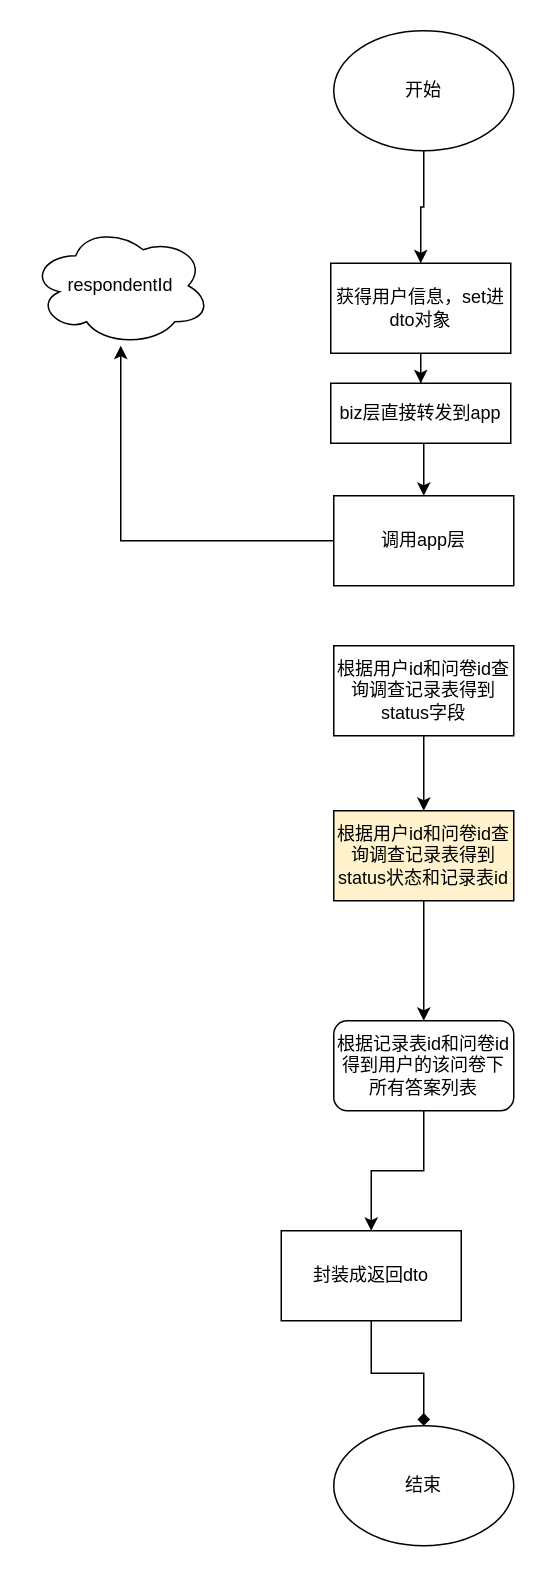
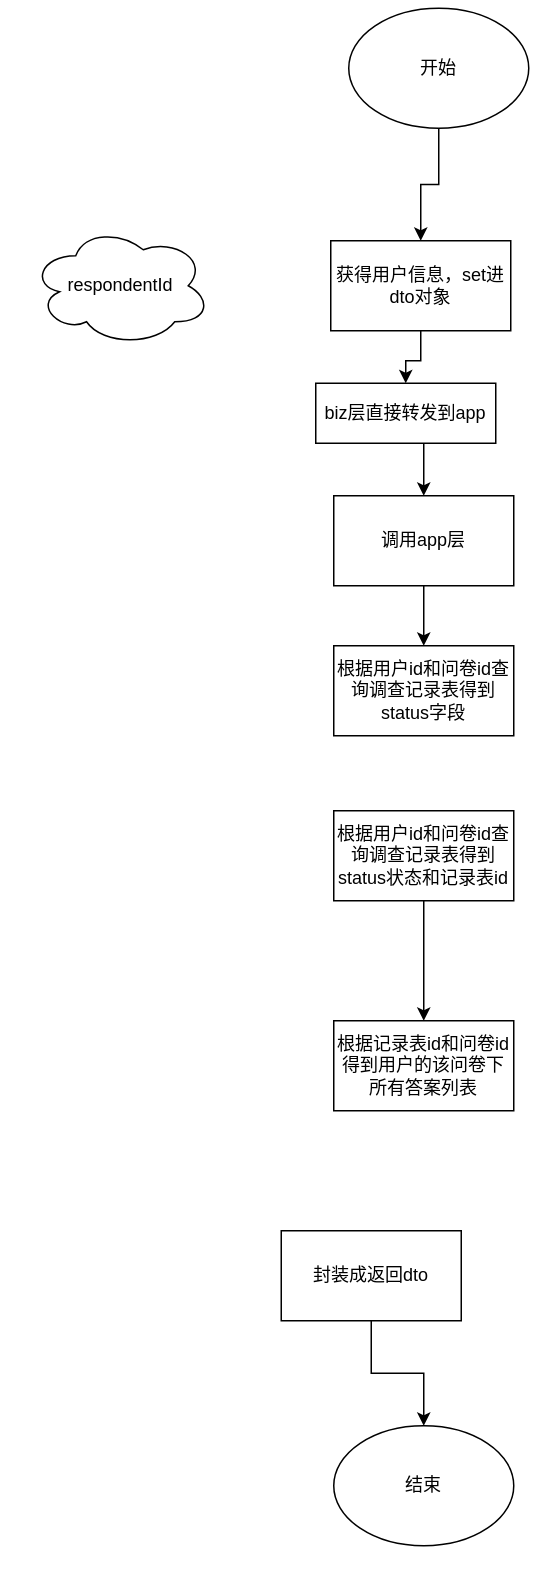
- <mxCell id="3" value="开始" style="ellipse;whiteSpace=wrap;html=1;" vertex="1" parent="1"><mxGeometry x="222" y="20" width="120" height="80" as="geometry" /></mxCell>
+ <mxCell id="3" value="开始" style="ellipse;whiteSpace=wrap;html=1;" vertex="1" parent="1"><mxGeometry x="232" y="5" width="120" height="80" as="geometry" /></mxCell>
- <mxCell id="9" value="获得用户信息，set进dto对象" style="rounded=0;whiteSpace=wrap;html=1;" vertex="1" parent="1"><mxGeometry x="220" y="175" width="120" height="60" as="geometry" /></mxCell>
+ <mxCell id="9" value="获得用户信息，set进dto对象" style="rounded=0;whiteSpace=wrap;html=1;" vertex="1" parent="1"><mxGeometry x="220" y="160" width="120" height="60" as="geometry" /></mxCell>
- <mxCell id="7" value="biz层直接转发到app" style="rounded=0;whiteSpace=wrap;html=1;" vertex="1" parent="1"><mxGeometry x="220" y="255" width="120" height="40" as="geometry" /></mxCell>
+ <mxCell id="7" value="biz层直接转发到app" style="rounded=0;whiteSpace=wrap;html=1;" vertex="1" parent="1"><mxGeometry x="210" y="255" width="120" height="40" as="geometry" /></mxCell>
- <mxCell id="4" value="" style="edgeStyle=orthogonalEdgeStyle;rounded=0;orthogonalLoop=1;jettySize=auto;html=1;" edge="1" parent="1" source="5" target="10"><mxGeometry relative="1" as="geometry" /></mxCell>
+ <mxCell id="4" value="" style="edgeStyle=orthogonalEdgeStyle;rounded=0;orthogonalLoop=1;jettySize=auto;html=1;" edge="1" parent="1" source="5" target="12"><mxGeometry relative="1" as="geometry" /></mxCell>
- <mxCell id="11" value="" style="edgeStyle=orthogonalEdgeStyle;rounded=0;orthogonalLoop=1;jettySize=auto;html=1;" edge="1" parent="1" source="12" target="14"><mxGeometry relative="1" as="geometry" /></mxCell>
- <mxCell id="14" value="根据用户id和问卷id查询调查记录表得到status状态和记录表id" style="whiteSpace=wrap;html=1;fillColor=#fff2cc;" vertex="1" parent="1"><mxGeometry x="222" y="540" width="120" height="60" as="geometry" /></mxCell>
+ <mxCell id="14" value="根据用户id和问卷id查询调查记录表得到status状态和记录表id" style="whiteSpace=wrap;html=1;" vertex="1" parent="1"><mxGeometry x="222" y="540" width="120" height="60" as="geometry" /></mxCell>
- <mxCell id="16" value="根据记录表id和问卷id得到用户的该问卷下所有答案列表" style="whiteSpace=wrap;html=1;rounded=1;" vertex="1" parent="1"><mxGeometry x="222" y="680" width="120" height="60" as="geometry" /></mxCell>
+ <mxCell id="16" value="根据记录表id和问卷id得到用户的该问卷下所有答案列表" style="whiteSpace=wrap;html=1;" vertex="1" parent="1"><mxGeometry x="222" y="680" width="120" height="60" as="geometry" /></mxCell>
- <mxCell id="15" value="" style="edgeStyle=orthogonalEdgeStyle;rounded=0;orthogonalLoop=1;jettySize=auto;html=1;" edge="1" parent="1" source="16" target="18"><mxGeometry relative="1" as="geometry" /></mxCell>
- <mxCell id="17" value="" style="edgeStyle=orthogonalEdgeStyle;rounded=0;orthogonalLoop=1;jettySize=auto;html=1;endArrow=diamond;" edge="1" parent="1" source="18" target="19"><mxGeometry relative="1" as="geometry" /></mxCell>
+ <mxCell id="17" value="" style="edgeStyle=orthogonalEdgeStyle;rounded=0;orthogonalLoop=1;jettySize=auto;html=1;" edge="1" parent="1" source="18" target="19"><mxGeometry relative="1" as="geometry" /></mxCell>
